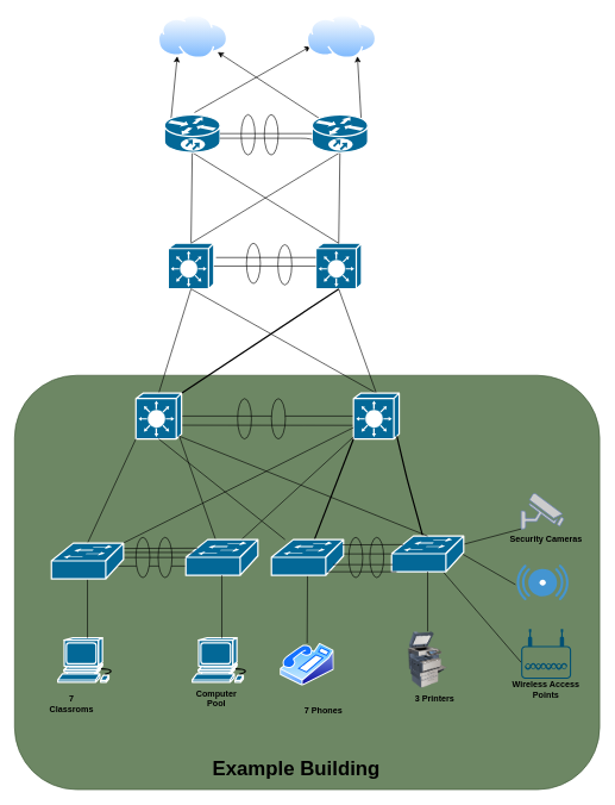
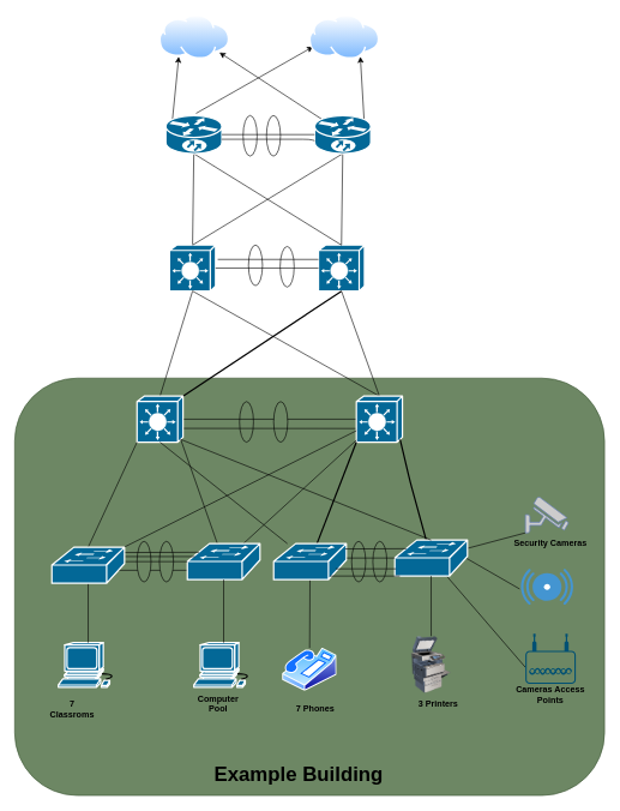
- <mxCell id="79" value="&lt;font color=&quot;#000000&quot;&gt;&lt;b&gt;Wireless Access Points&lt;br&gt;&lt;/b&gt;&lt;/font&gt;" style="text;html=1;strokeColor=none;fillColor=none;align=center;verticalAlign=middle;whiteSpace=wrap;rounded=0;" vertex="1" parent="1"><mxGeometry x="705" y="950" width="120" height="30" as="geometry" /></mxCell>
+ <mxCell id="79" value="&lt;font color=&quot;#000000&quot;&gt;&lt;b&gt;Cameras Access Points&lt;br&gt;&lt;/b&gt;&lt;/font&gt;" style="text;html=1;strokeColor=none;fillColor=none;align=center;verticalAlign=middle;whiteSpace=wrap;rounded=0;" vertex="1" parent="1"><mxGeometry x="705" y="950" width="120" height="30" as="geometry" /></mxCell>
- <mxCell id="13" value="&lt;font color=&quot;#000000&quot;&gt;&lt;b&gt;7 Phones&lt;br&gt;&lt;/b&gt;&lt;/font&gt;" style="text;html=1;strokeColor=none;fillColor=none;align=center;verticalAlign=middle;whiteSpace=wrap;rounded=0;" parent="1" vertex="1"><mxGeometry x="422.97" y="980" width="60" height="30" as="geometry" /></mxCell>
+ <mxCell id="13" value="&lt;font color=&quot;#000000&quot;&gt;&lt;b&gt;7 Phones&lt;br&gt;&lt;/b&gt;&lt;/font&gt;" style="text;html=1;strokeColor=none;fillColor=none;align=center;verticalAlign=middle;whiteSpace=wrap;rounded=0;" parent="1" vertex="1"><mxGeometry x="407.97" y="970" width="60" height="30" as="geometry" /></mxCell>
